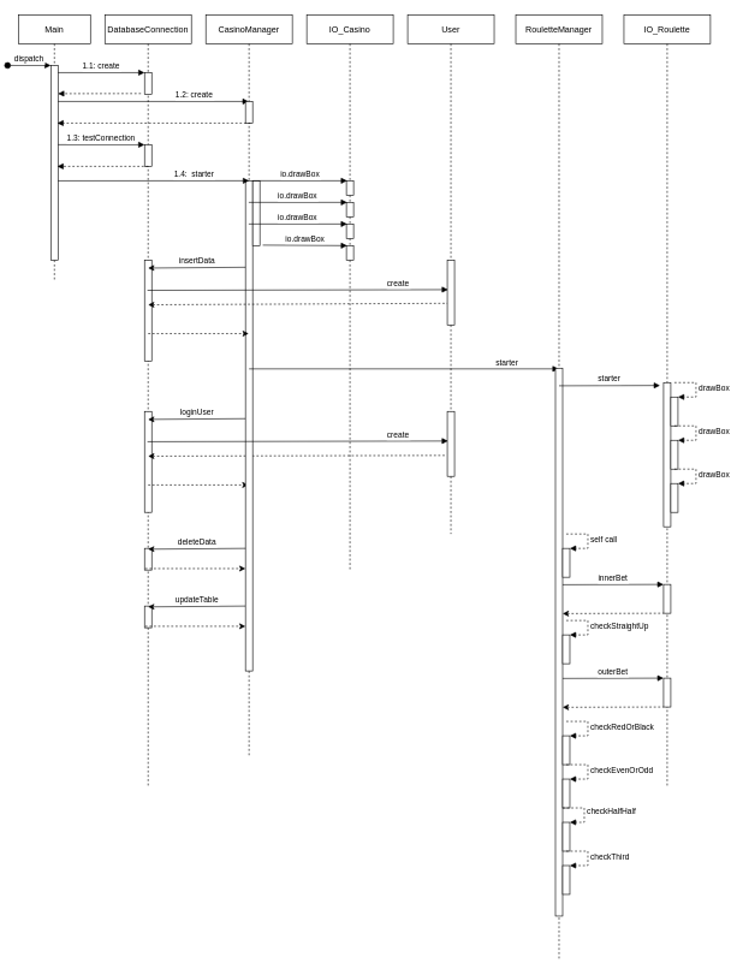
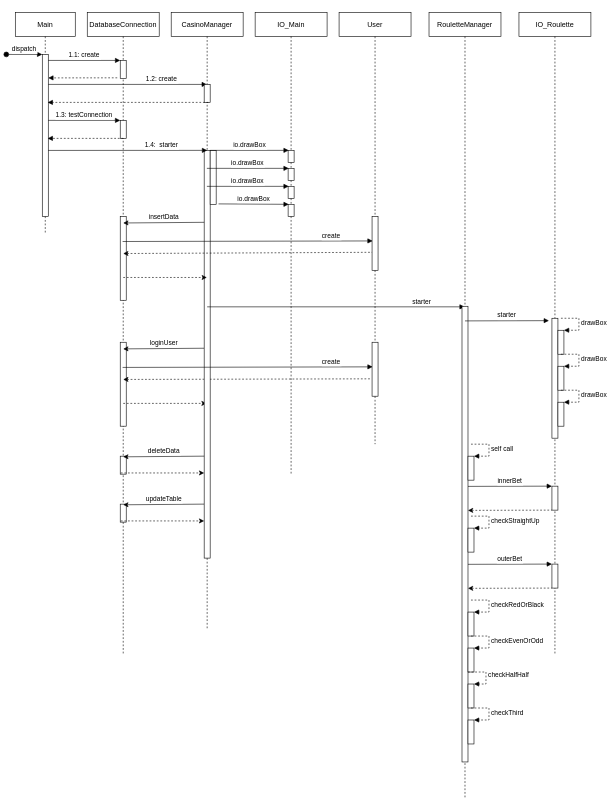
- <mxCell id="32" value="IO_Casino" style="shape=umlLifeline;perimeter=lifelinePerimeter;container=1;collapsible=0;recursiveResize=0;rounded=0;shadow=0;strokeWidth=1;" vertex="1" parent="1"><mxGeometry x="420" y="20" width="120" height="770" as="geometry" /></mxCell>
+ <mxCell id="32" value="IO_Main" style="shape=umlLifeline;perimeter=lifelinePerimeter;container=1;collapsible=0;recursiveResize=0;rounded=0;shadow=0;strokeWidth=1;" vertex="1" parent="1"><mxGeometry x="420" y="20" width="120" height="770" as="geometry" /></mxCell>
